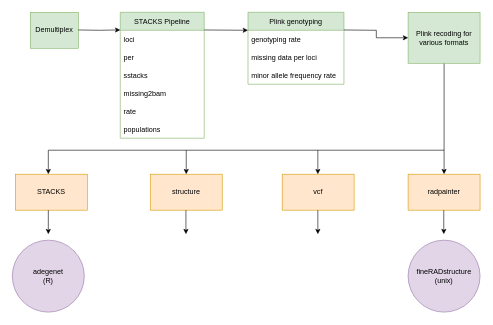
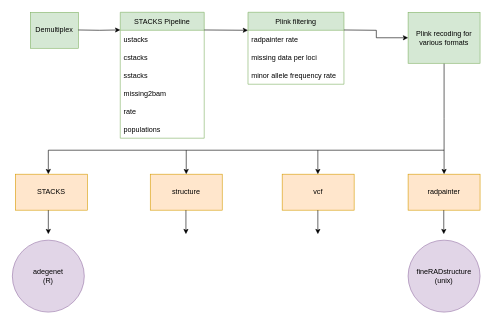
- <mxCell id="10" value="Plink genotyping" style="swimlane;fontStyle=0;childLayout=stackLayout;horizontal=1;startSize=30;horizontalStack=0;resizeParent=1;resizeParentMax=0;resizeLast=0;collapsible=1;marginBottom=0;fillColor=#d5e8d4;strokeColor=#82b366;" vertex="1" parent="1"><mxGeometry x="413" y="20" width="160" height="120" as="geometry"><mxRectangle x="160" y="50" width="130" height="30" as="alternateBounds" /></mxGeometry></mxCell>
+ <mxCell id="10" value="Plink filtering" style="swimlane;fontStyle=0;childLayout=stackLayout;horizontal=1;startSize=30;horizontalStack=0;resizeParent=1;resizeParentMax=0;resizeLast=0;collapsible=1;marginBottom=0;fillColor=#d5e8d4;strokeColor=#82b366;" vertex="1" parent="1"><mxGeometry x="413" y="20" width="160" height="120" as="geometry"><mxRectangle x="160" y="50" width="130" height="30" as="alternateBounds" /></mxGeometry></mxCell>
- <mxCell id="3" value="loci" style="text;strokeColor=none;fillColor=none;align=left;verticalAlign=middle;spacingLeft=4;spacingRight=4;overflow=hidden;points=[[0,0.5],[1,0.5]];portConstraint=eastwest;rotatable=0;" vertex="1" parent="2"><mxGeometry y="30" width="140" height="30" as="geometry" /></mxCell>
+ <mxCell id="3" value="ustacks" style="text;strokeColor=none;fillColor=none;align=left;verticalAlign=middle;spacingLeft=4;spacingRight=4;overflow=hidden;points=[[0,0.5],[1,0.5]];portConstraint=eastwest;rotatable=0;" vertex="1" parent="2"><mxGeometry y="30" width="140" height="30" as="geometry" /></mxCell>
- <mxCell id="11" value="genotyping rate " style="text;strokeColor=none;fillColor=none;align=left;verticalAlign=middle;spacingLeft=4;spacingRight=4;overflow=hidden;points=[[0,0.5],[1,0.5]];portConstraint=eastwest;rotatable=0;" vertex="1" parent="10"><mxGeometry y="30" width="160" height="30" as="geometry" /></mxCell>
+ <mxCell id="11" value="radpainter rate " style="text;strokeColor=none;fillColor=none;align=left;verticalAlign=middle;spacingLeft=4;spacingRight=4;overflow=hidden;points=[[0,0.5],[1,0.5]];portConstraint=eastwest;rotatable=0;" vertex="1" parent="10"><mxGeometry y="30" width="160" height="30" as="geometry" /></mxCell>
- <mxCell id="4" value="per" style="text;strokeColor=none;fillColor=none;align=left;verticalAlign=middle;spacingLeft=4;spacingRight=4;overflow=hidden;points=[[0,0.5],[1,0.5]];portConstraint=eastwest;rotatable=0;" vertex="1" parent="2"><mxGeometry y="60" width="140" height="30" as="geometry" /></mxCell>
+ <mxCell id="4" value="cstacks" style="text;strokeColor=none;fillColor=none;align=left;verticalAlign=middle;spacingLeft=4;spacingRight=4;overflow=hidden;points=[[0,0.5],[1,0.5]];portConstraint=eastwest;rotatable=0;" vertex="1" parent="2"><mxGeometry y="60" width="140" height="30" as="geometry" /></mxCell>
